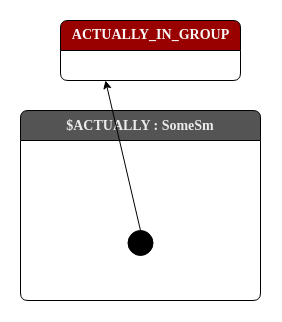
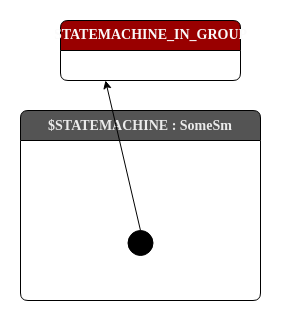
- <mxCell id="6" value="ACTUALLY_IN_GROUP" style="shape=swimlane;rotatable=0;align=center;verticalAlign=top;fontFamily=Lucida Console;startSize=30;fontSize=14;fontStyle=1;swimlaneFillColor=default;html=1;rounded=1;arcSize=15;absoluteArcSize=1;fillColor=#990000;fontColor=#FAFAFA;" parent="2" vertex="1"><mxGeometry x="40" y="-90" width="180" height="60" as="geometry" /></mxCell>
+ <mxCell id="6" value="STATEMACHINE_IN_GROUP" style="shape=swimlane;rotatable=0;align=center;verticalAlign=top;fontFamily=Lucida Console;startSize=30;fontSize=14;fontStyle=1;swimlaneFillColor=default;html=1;rounded=1;arcSize=15;absoluteArcSize=1;fillColor=#990000;fontColor=#FAFAFA;" parent="2" vertex="1"><mxGeometry x="40" y="-90" width="180" height="60" as="geometry" /></mxCell>
- <mxCell id="2" value="$ACTUALLY : SomeSm" style="shape=swimlane;rotatable=0;align=center;verticalAlign=top;fontFamily=Lucida Console;startSize=30;fontSize=14;fontStyle=1;swimlaneFillColor=default;rounded=1;arcSize=15;absoluteArcSize=1;fillColor=#545454;fontColor=#EBEBEB;" parent="1" vertex="1"><mxGeometry x="20" y="110" width="240" height="190" as="geometry" /></mxCell>
+ <mxCell id="2" value="$STATEMACHINE : SomeSm" style="shape=swimlane;rotatable=0;align=center;verticalAlign=top;fontFamily=Lucida Console;startSize=30;fontSize=14;fontStyle=1;swimlaneFillColor=default;rounded=1;arcSize=15;absoluteArcSize=1;fillColor=#545454;fontColor=#EBEBEB;" parent="1" vertex="1"><mxGeometry x="20" y="110" width="240" height="190" as="geometry" /></mxCell>
